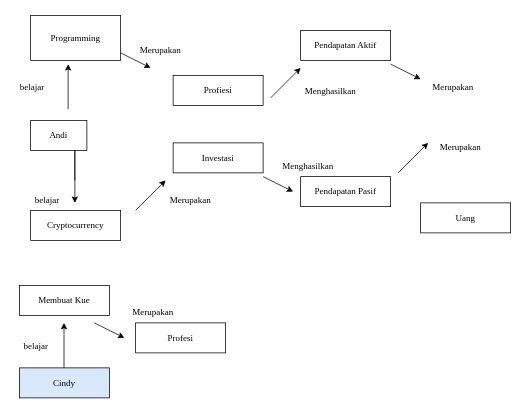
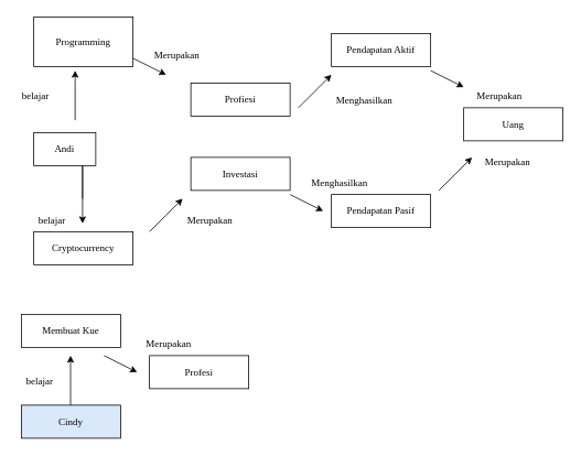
- <mxCell id="21" value="Uang" style="rounded=0;whiteSpace=wrap;html=1;fontFamily=Georgia;" parent="1" vertex="1"><mxGeometry x="560" y="270" width="120" height="40" as="geometry" /></mxCell>
+ <mxCell id="21" value="Uang" style="rounded=0;whiteSpace=wrap;html=1;fontFamily=Georgia;" parent="1" vertex="1"><mxGeometry x="560" y="130" width="120" height="40" as="geometry" /></mxCell>
